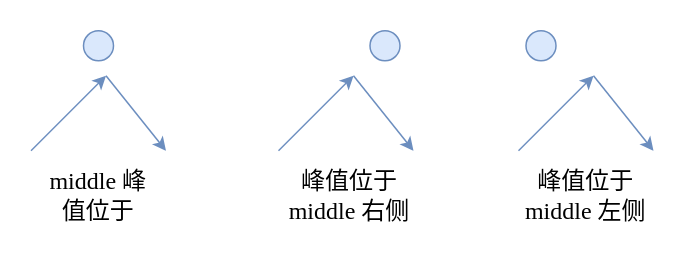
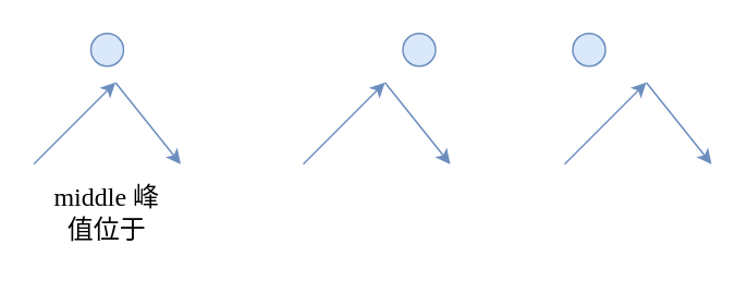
- <mxCell id="15" value="峰值位于 middle 右侧" style="text;html=1;align=center;verticalAlign=middle;whiteSpace=wrap;rounded=0;fontFamily=Ubuntu;fontSize=16;fontStyle=0;" vertex="1" parent="1"><mxGeometry x="185" y="110" width="95" height="40" as="geometry" /></mxCell>
- <mxCell id="16" value="峰值位于 middle 左侧" style="text;html=1;align=center;verticalAlign=middle;whiteSpace=wrap;rounded=0;fontFamily=Ubuntu;fontSize=16;fontStyle=0;" vertex="1" parent="1"><mxGeometry x="345" y="110" width="90" height="40" as="geometry" /></mxCell>
